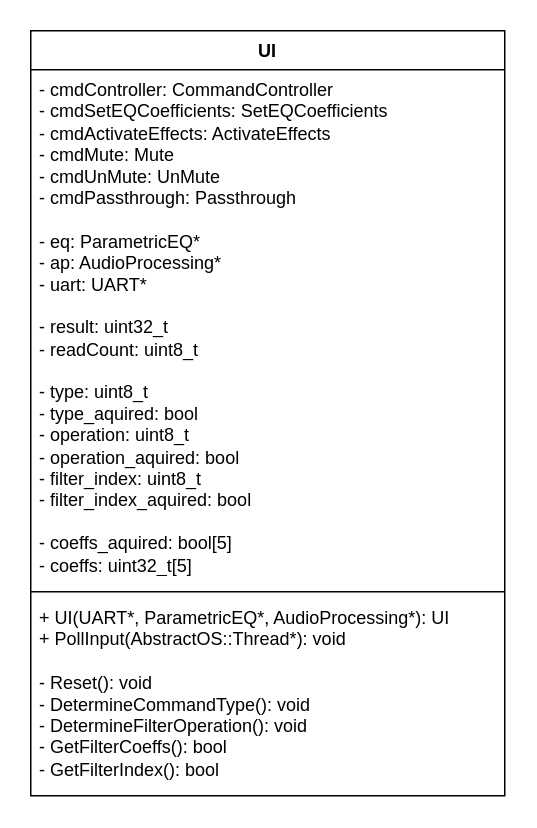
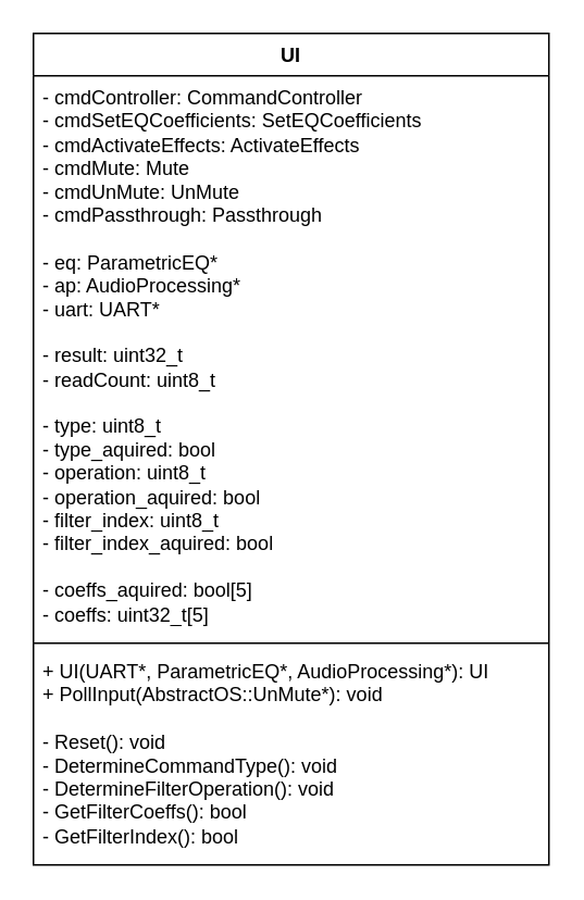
- <mxCell id="5" value="+ UI(UART*, ParametricEQ*, AudioProcessing*): UI&lt;br&gt;+ PollInput(AbstractOS::Thread*): void&lt;br&gt;&lt;br&gt;- Reset(): void&lt;br&gt;- DetermineCommandType(): void&lt;br&gt;- DetermineFilterOperation(): void&lt;br&gt;- GetFilterCoeffs(): bool&lt;br&gt;- GetFilterIndex(): bool" style="text;strokeColor=none;fillColor=none;align=left;verticalAlign=top;spacingLeft=4;spacingRight=4;overflow=hidden;rotatable=0;points=[[0,0.5],[1,0.5]];portConstraint=eastwest;whiteSpace=wrap;html=1;" vertex="1" parent="2"><mxGeometry y="378" width="316" height="132" as="geometry" /></mxCell>
+ <mxCell id="5" value="+ UI(UART*, ParametricEQ*, AudioProcessing*): UI&lt;br&gt;+ PollInput(AbstractOS::UnMute*): void&lt;br&gt;&lt;br&gt;- Reset(): void&lt;br&gt;- DetermineCommandType(): void&lt;br&gt;- DetermineFilterOperation(): void&lt;br&gt;- GetFilterCoeffs(): bool&lt;br&gt;- GetFilterIndex(): bool" style="text;strokeColor=none;fillColor=none;align=left;verticalAlign=top;spacingLeft=4;spacingRight=4;overflow=hidden;rotatable=0;points=[[0,0.5],[1,0.5]];portConstraint=eastwest;whiteSpace=wrap;html=1;" vertex="1" parent="2"><mxGeometry y="378" width="316" height="132" as="geometry" /></mxCell>
